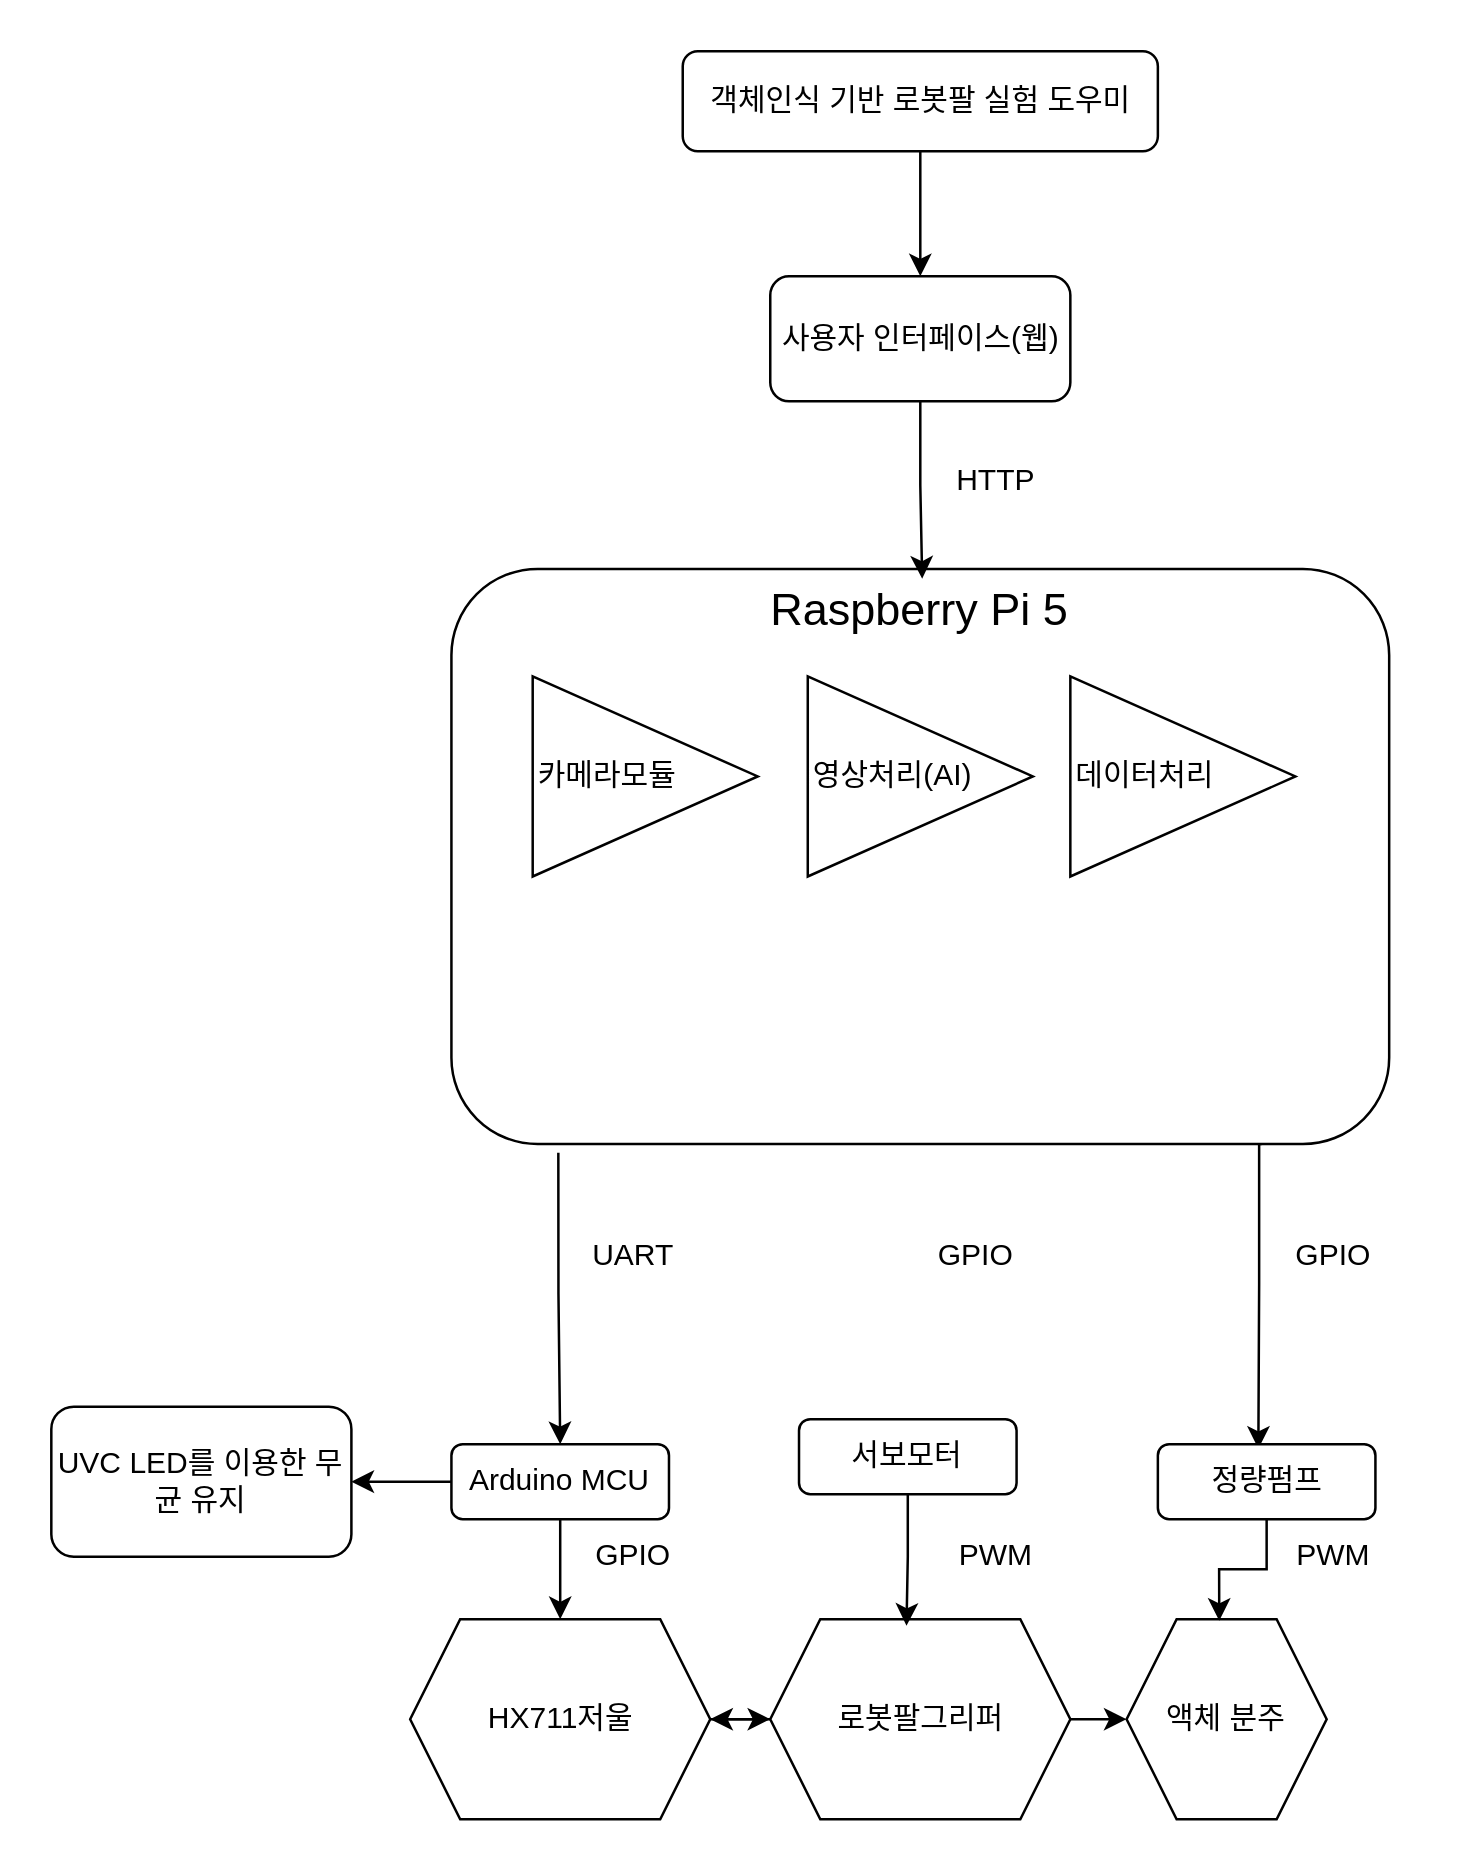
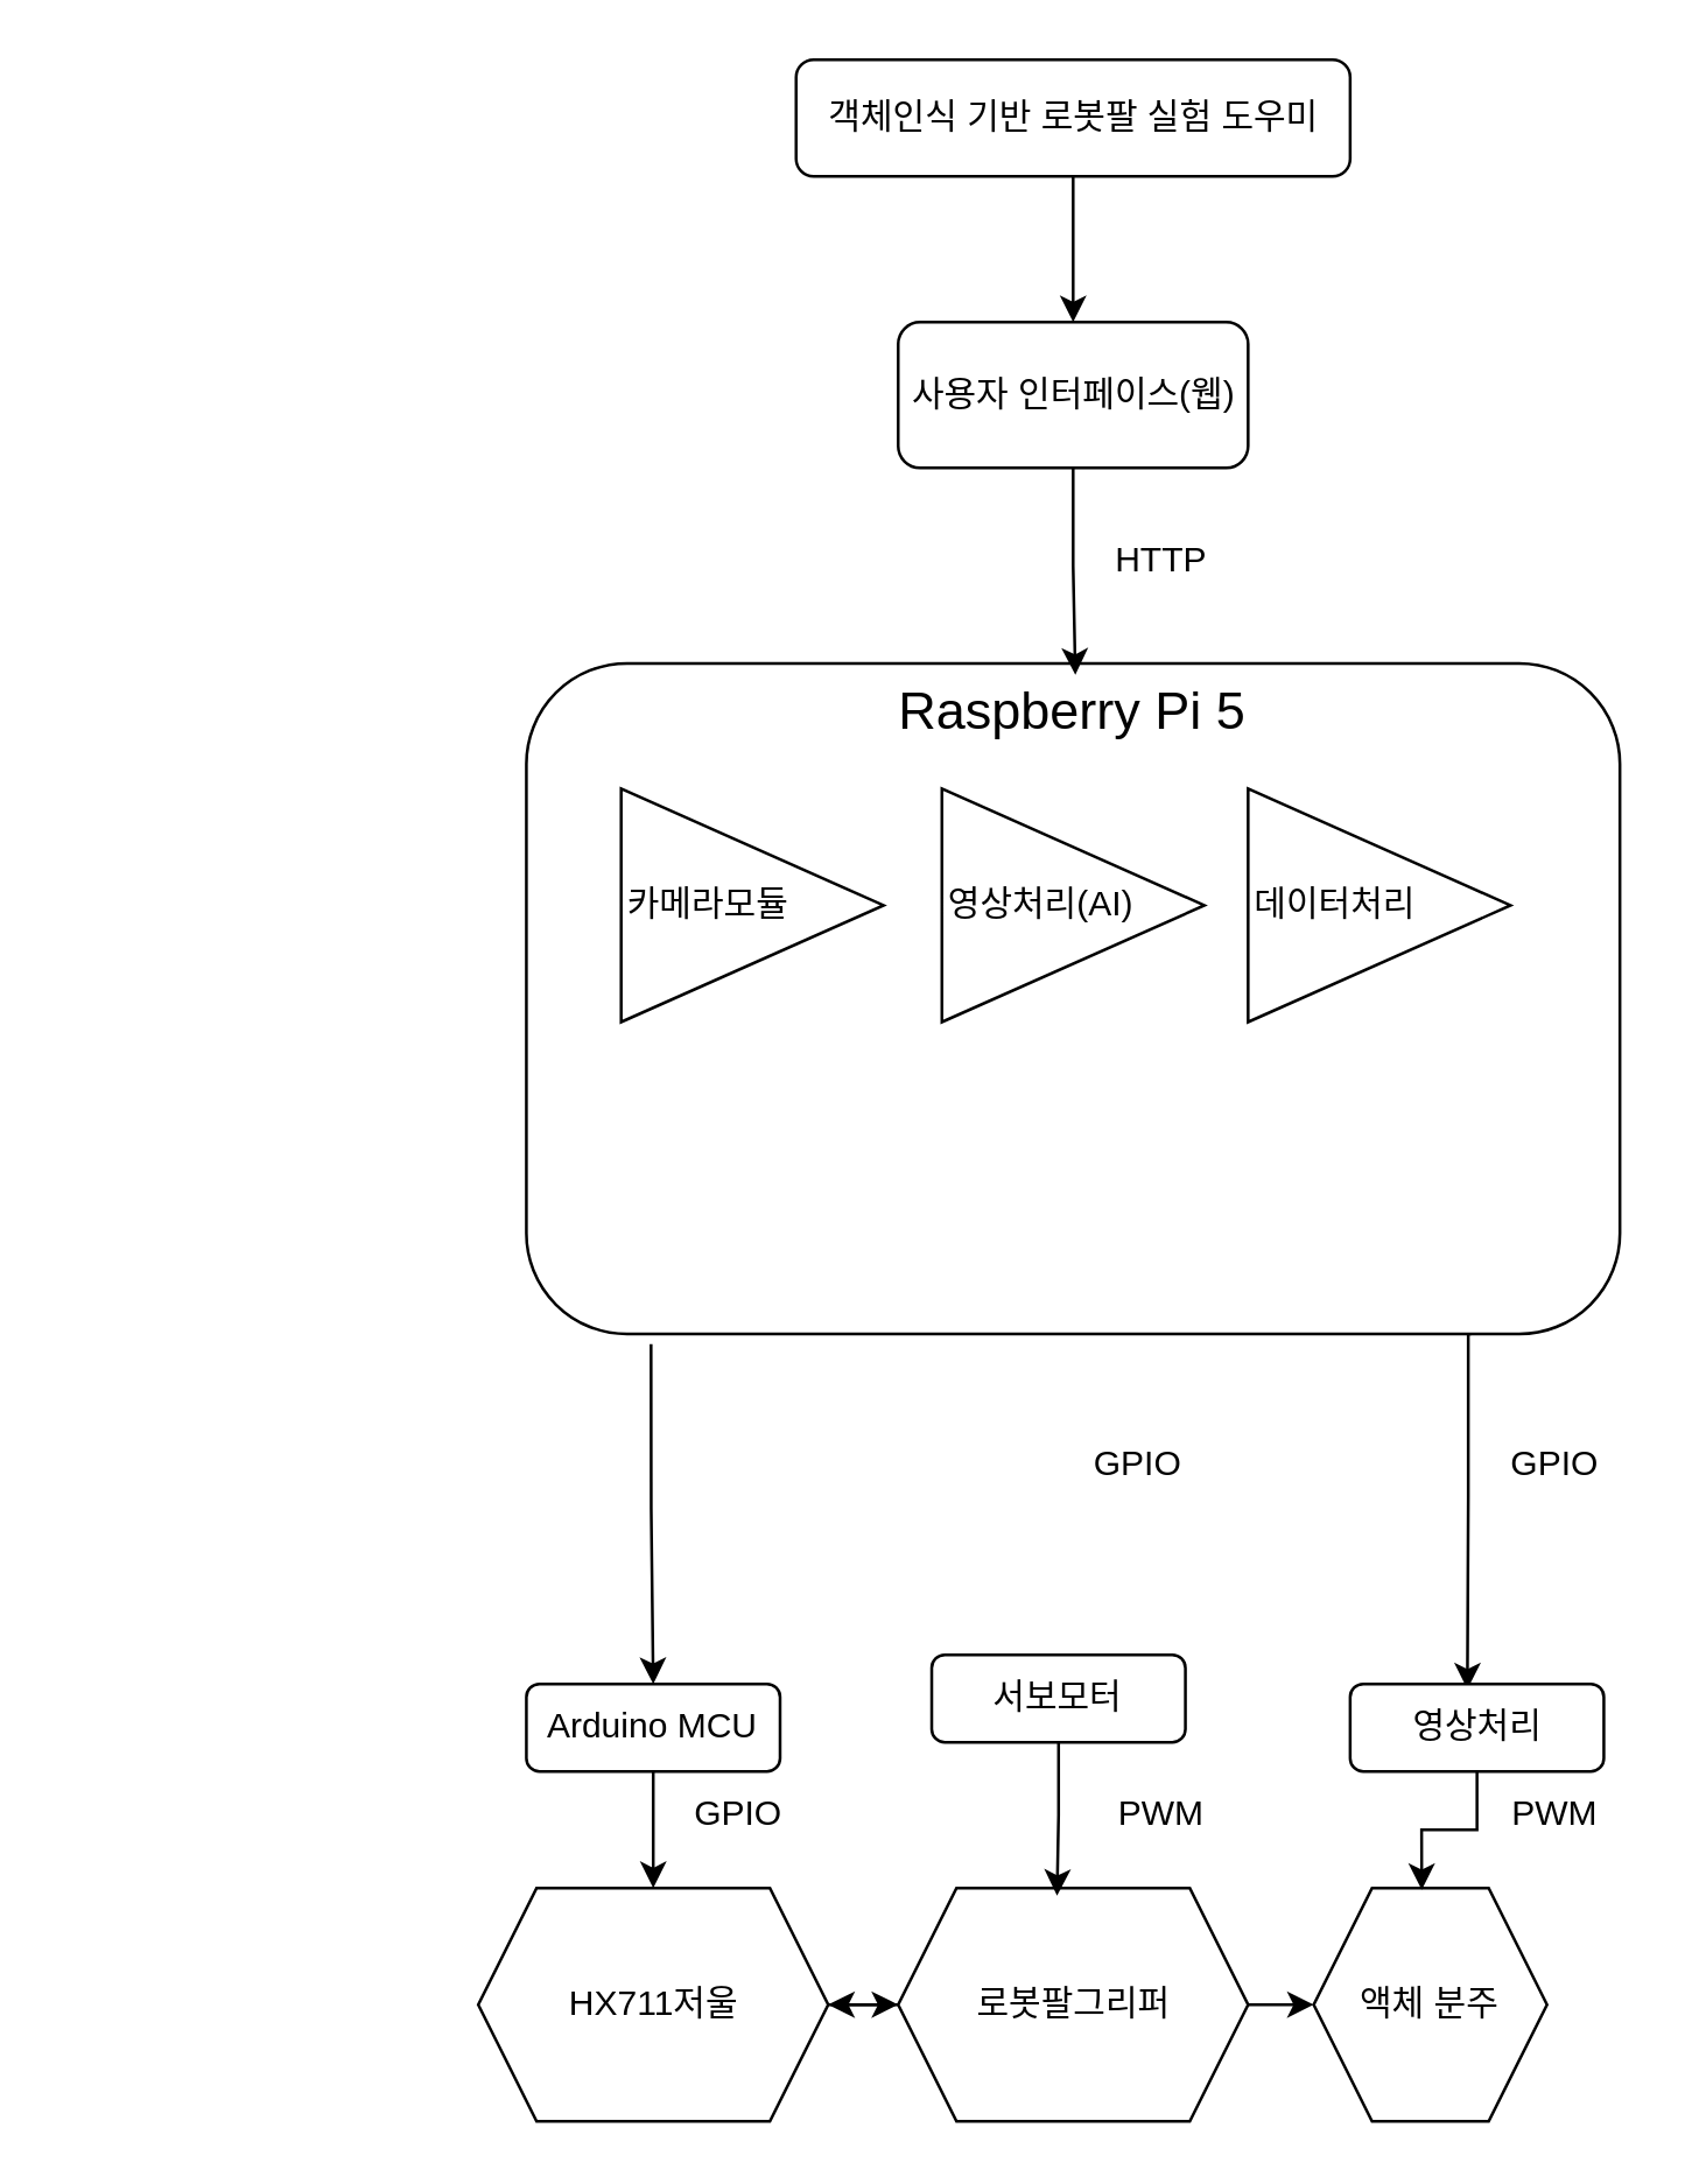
- <mxCell id="26" value="UART" style="text;html=1;align=center;verticalAlign=middle;whiteSpace=wrap;rounded=0;" vertex="1" parent="1"><mxGeometry x="222.504" y="487" width="60" height="30" as="geometry" /></mxCell>
- <mxCell id="32" value="UVC LED를 이용한 무균 유지" style="rounded=1;whiteSpace=wrap;html=1;" vertex="1" parent="1"><mxGeometry x="20" y="562" width="120" height="60" as="geometry" /></mxCell>
- <mxCell id="16" style="edgeStyle=orthogonalEdgeStyle;rounded=0;orthogonalLoop=1;jettySize=auto;html=1;" edge="1" parent="1" source="17" target="32"><mxGeometry relative="1" as="geometry"><mxPoint x="120" y="592" as="targetPoint" /></mxGeometry></mxCell>
- <mxCell id="14" value="정량펌프" style="rounded=1;whiteSpace=wrap;html=1;" vertex="1" parent="1"><mxGeometry x="462.5" y="577" width="87" height="30" as="geometry" /></mxCell>
+ <mxCell id="14" value="영상처리" style="rounded=1;whiteSpace=wrap;html=1;" vertex="1" parent="1"><mxGeometry x="462.5" y="577" width="87" height="30" as="geometry" /></mxCell>
